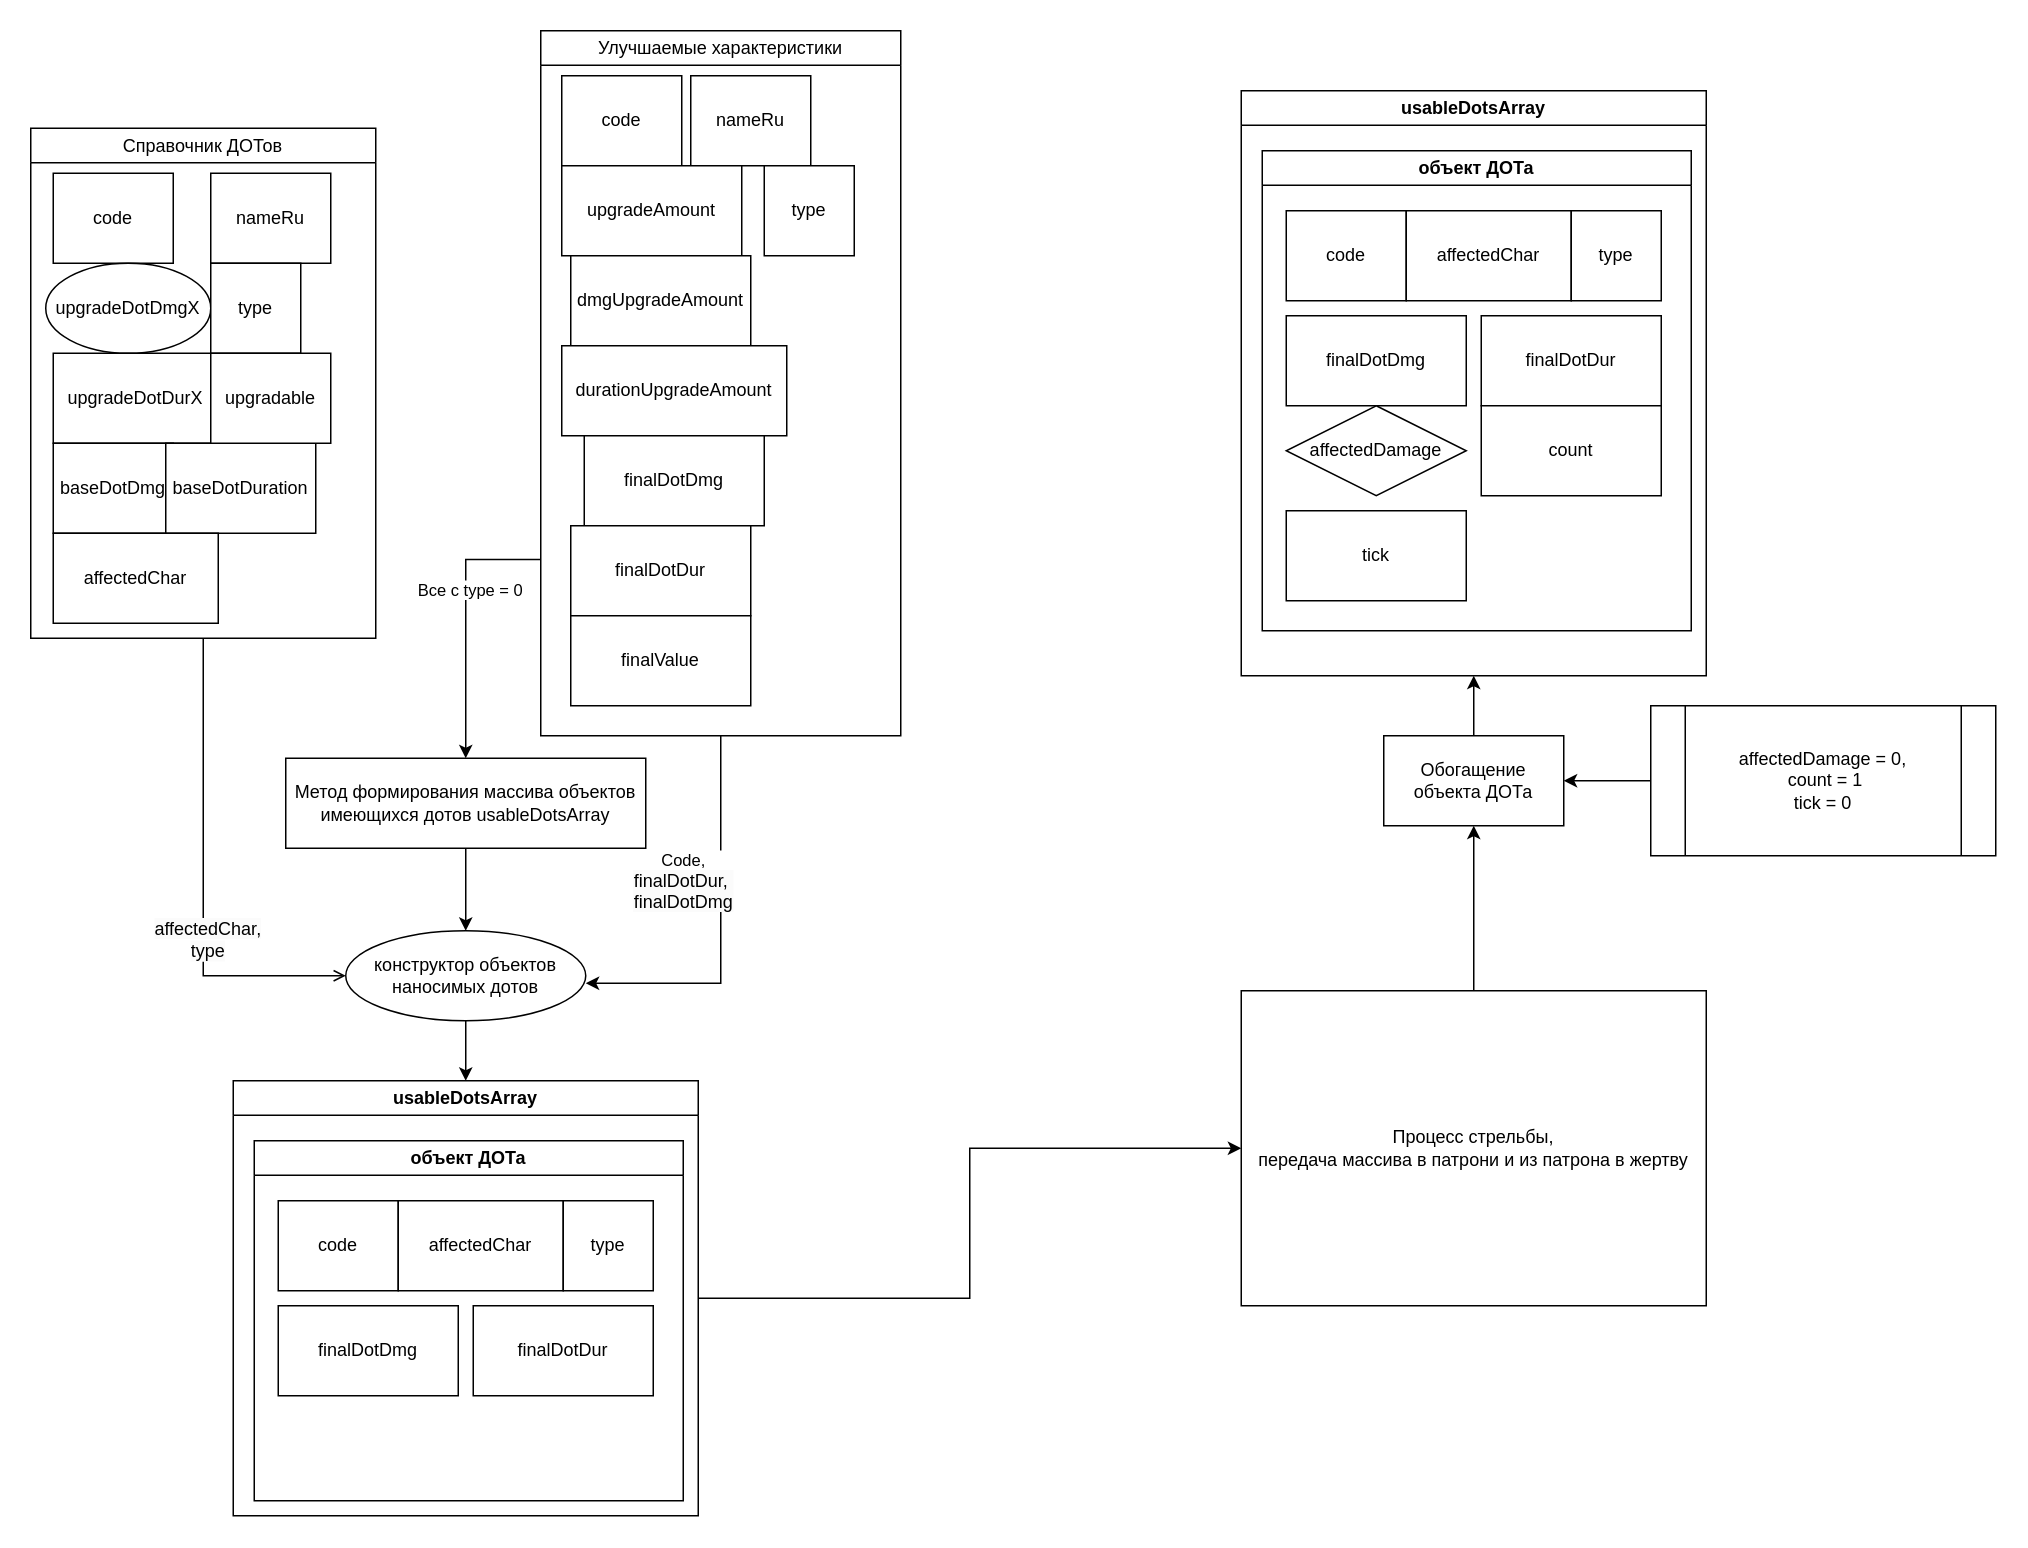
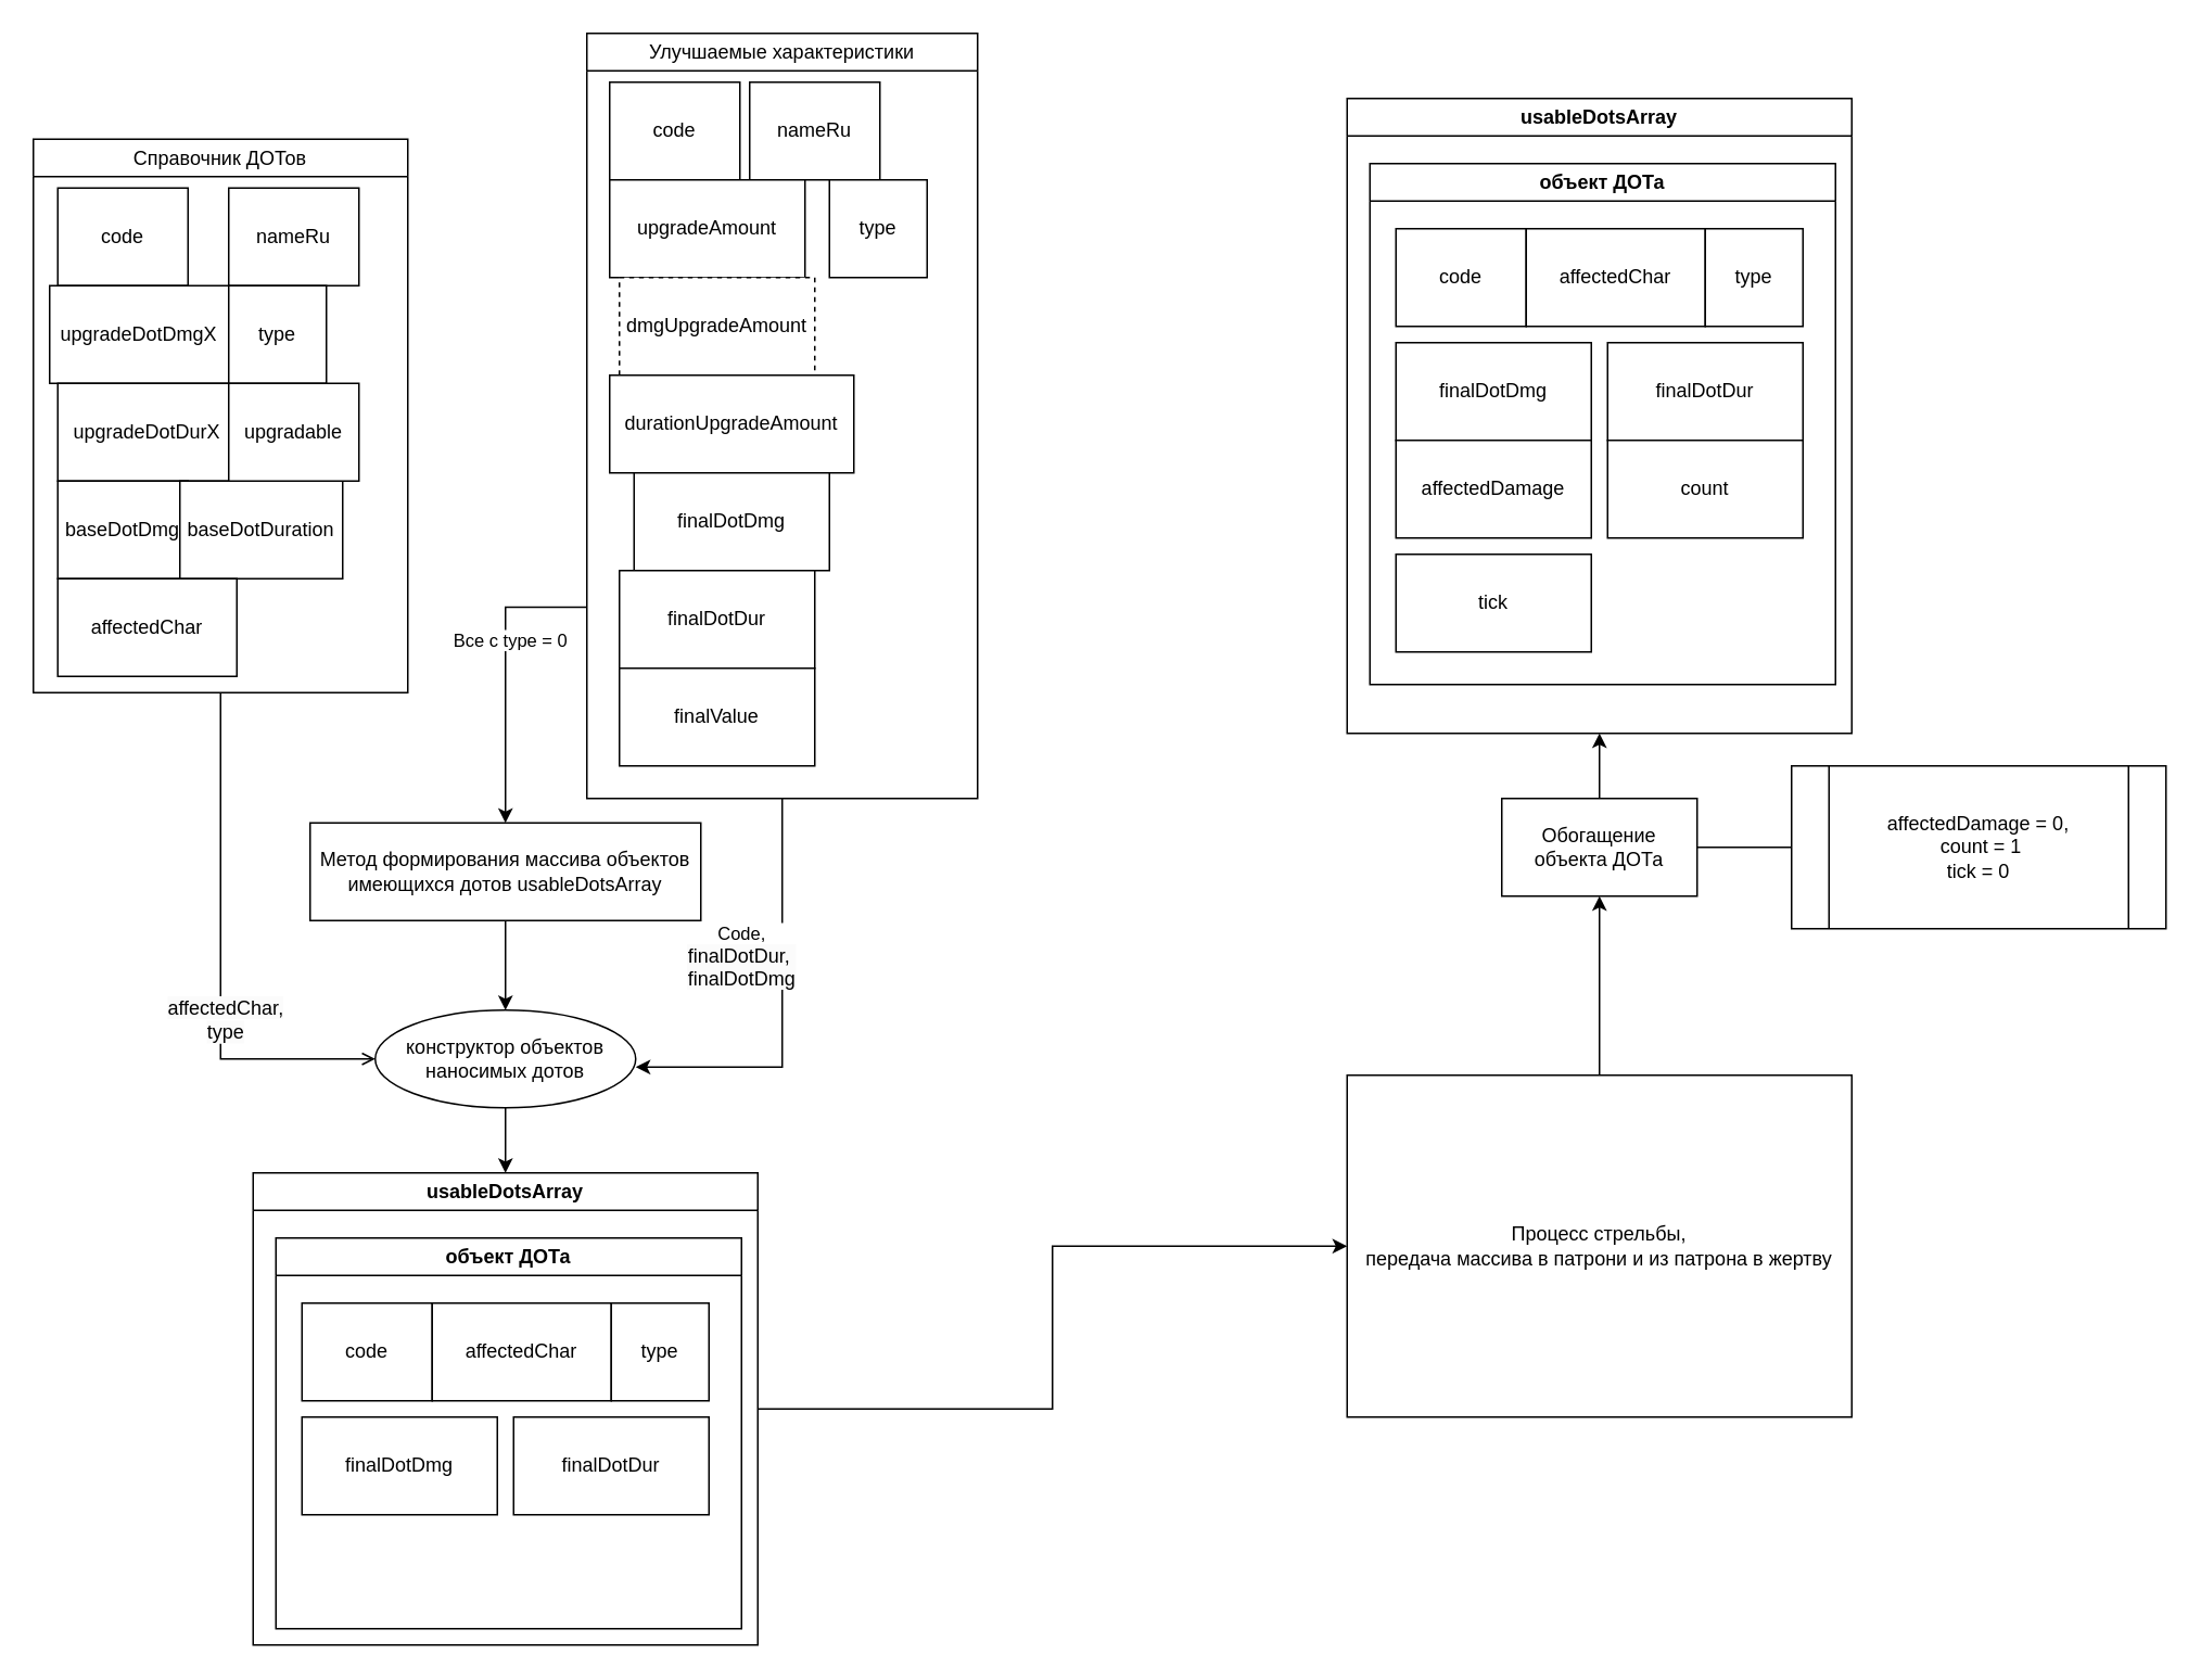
- <mxCell id="10" value="dmgUpgradeAmount" style="rounded=0;whiteSpace=wrap;html=1;" vertex="1" parent="6"><mxGeometry x="20" y="150" width="120" height="60" as="geometry" /></mxCell>
+ <mxCell id="10" value="dmgUpgradeAmount" style="rounded=0;whiteSpace=wrap;html=1;dashed=1;" vertex="1" parent="6"><mxGeometry x="20" y="150" width="120" height="60" as="geometry" /></mxCell>
- <mxCell id="21" value="upgradeDotDmgX" style="ellipse;whiteSpace=wrap;html=1;" vertex="1" parent="18"><mxGeometry x="10" y="90" width="110" height="60" as="geometry" /></mxCell>
+ <mxCell id="21" value="upgradeDotDmgX" style="rounded=0;whiteSpace=wrap;html=1;" vertex="1" parent="18"><mxGeometry x="10" y="90" width="110" height="60" as="geometry" /></mxCell>
- <mxCell id="43" value="affectedDamage" style="rhombus;whiteSpace=wrap;html=1;" vertex="1" parent="37"><mxGeometry x="16" y="170" width="120" height="60" as="geometry" /></mxCell>
+ <mxCell id="43" value="affectedDamage" style="rounded=0;whiteSpace=wrap;html=1;" vertex="1" parent="37"><mxGeometry x="16" y="170" width="120" height="60" as="geometry" /></mxCell>
- <mxCell id="50" style="edgeStyle=orthogonalEdgeStyle;rounded=0;orthogonalLoop=1;jettySize=auto;html=1;exitX=0;exitY=0.5;exitDx=0;exitDy=0;entryX=1;entryY=0.5;entryDx=0;entryDy=0;" edge="1" parent="1" source="51" target="49"><mxGeometry relative="1" as="geometry" /></mxCell>
+ <mxCell id="50" style="edgeStyle=orthogonalEdgeStyle;rounded=0;orthogonalLoop=1;jettySize=auto;html=1;exitX=0;exitY=0.5;exitDx=0;exitDy=0;entryX=1;entryY=0.5;entryDx=0;entryDy=0;endArrow=none;" edge="1" parent="1" source="51" target="49"><mxGeometry relative="1" as="geometry" /></mxCell>
